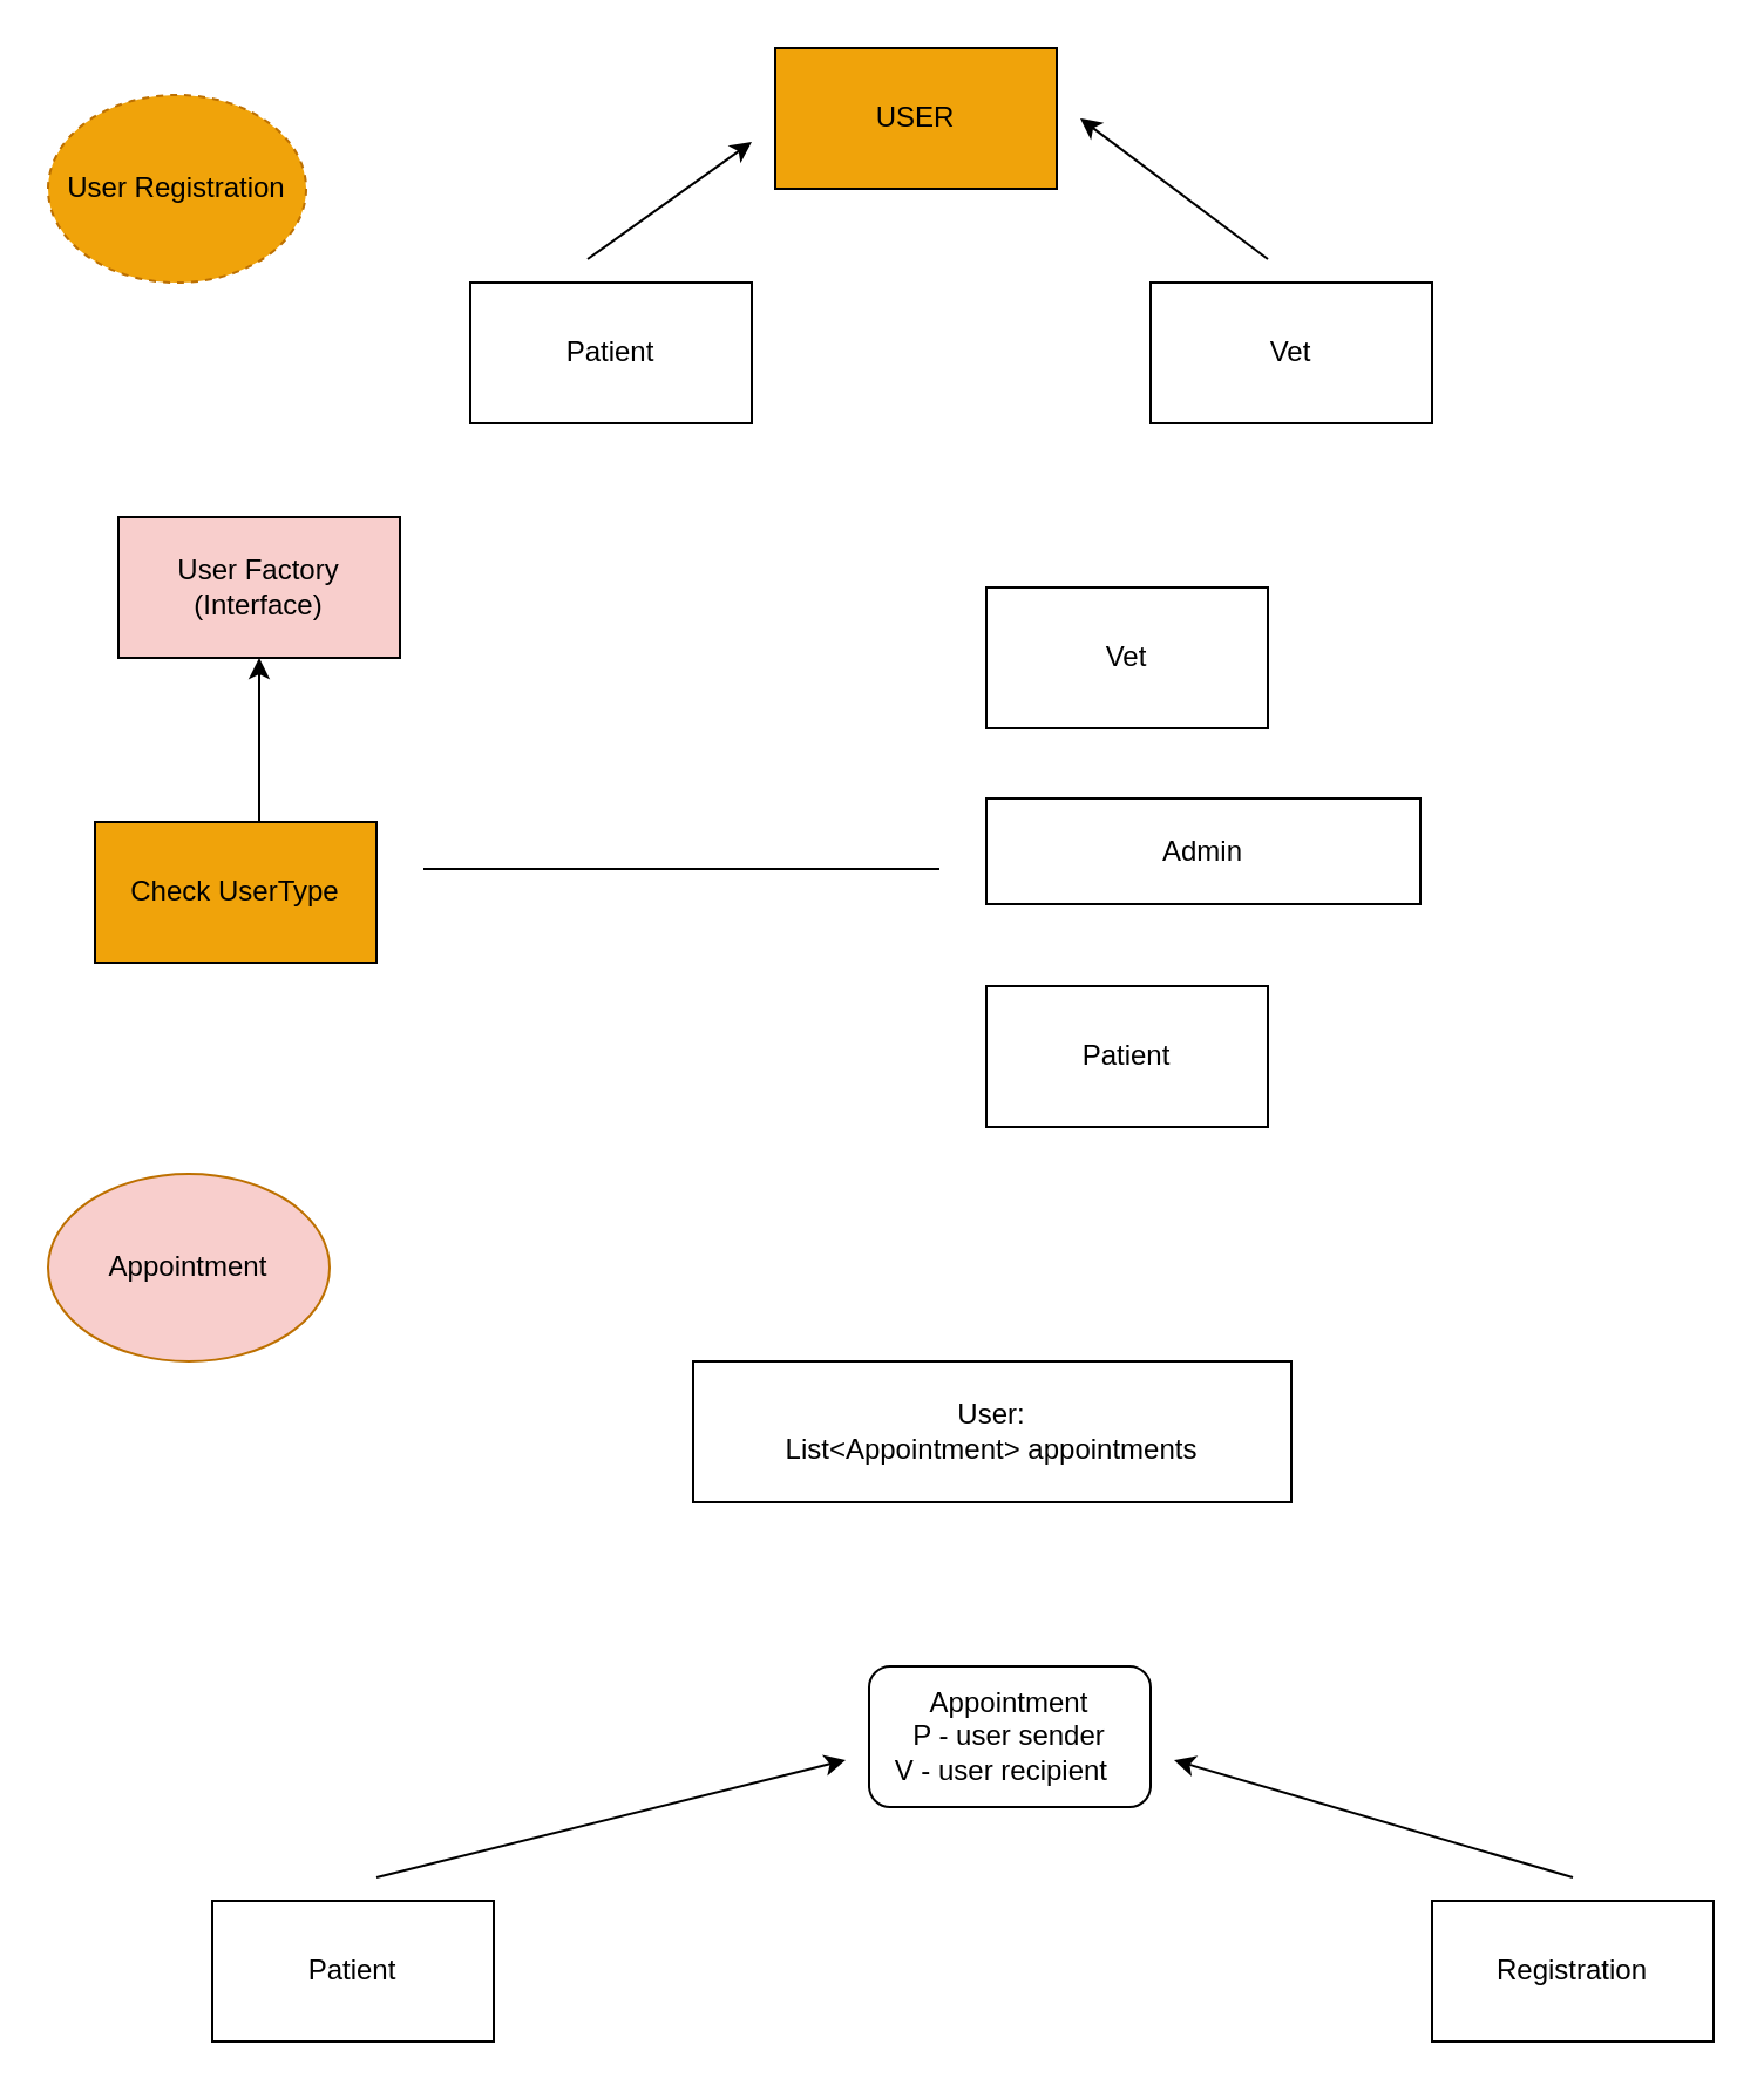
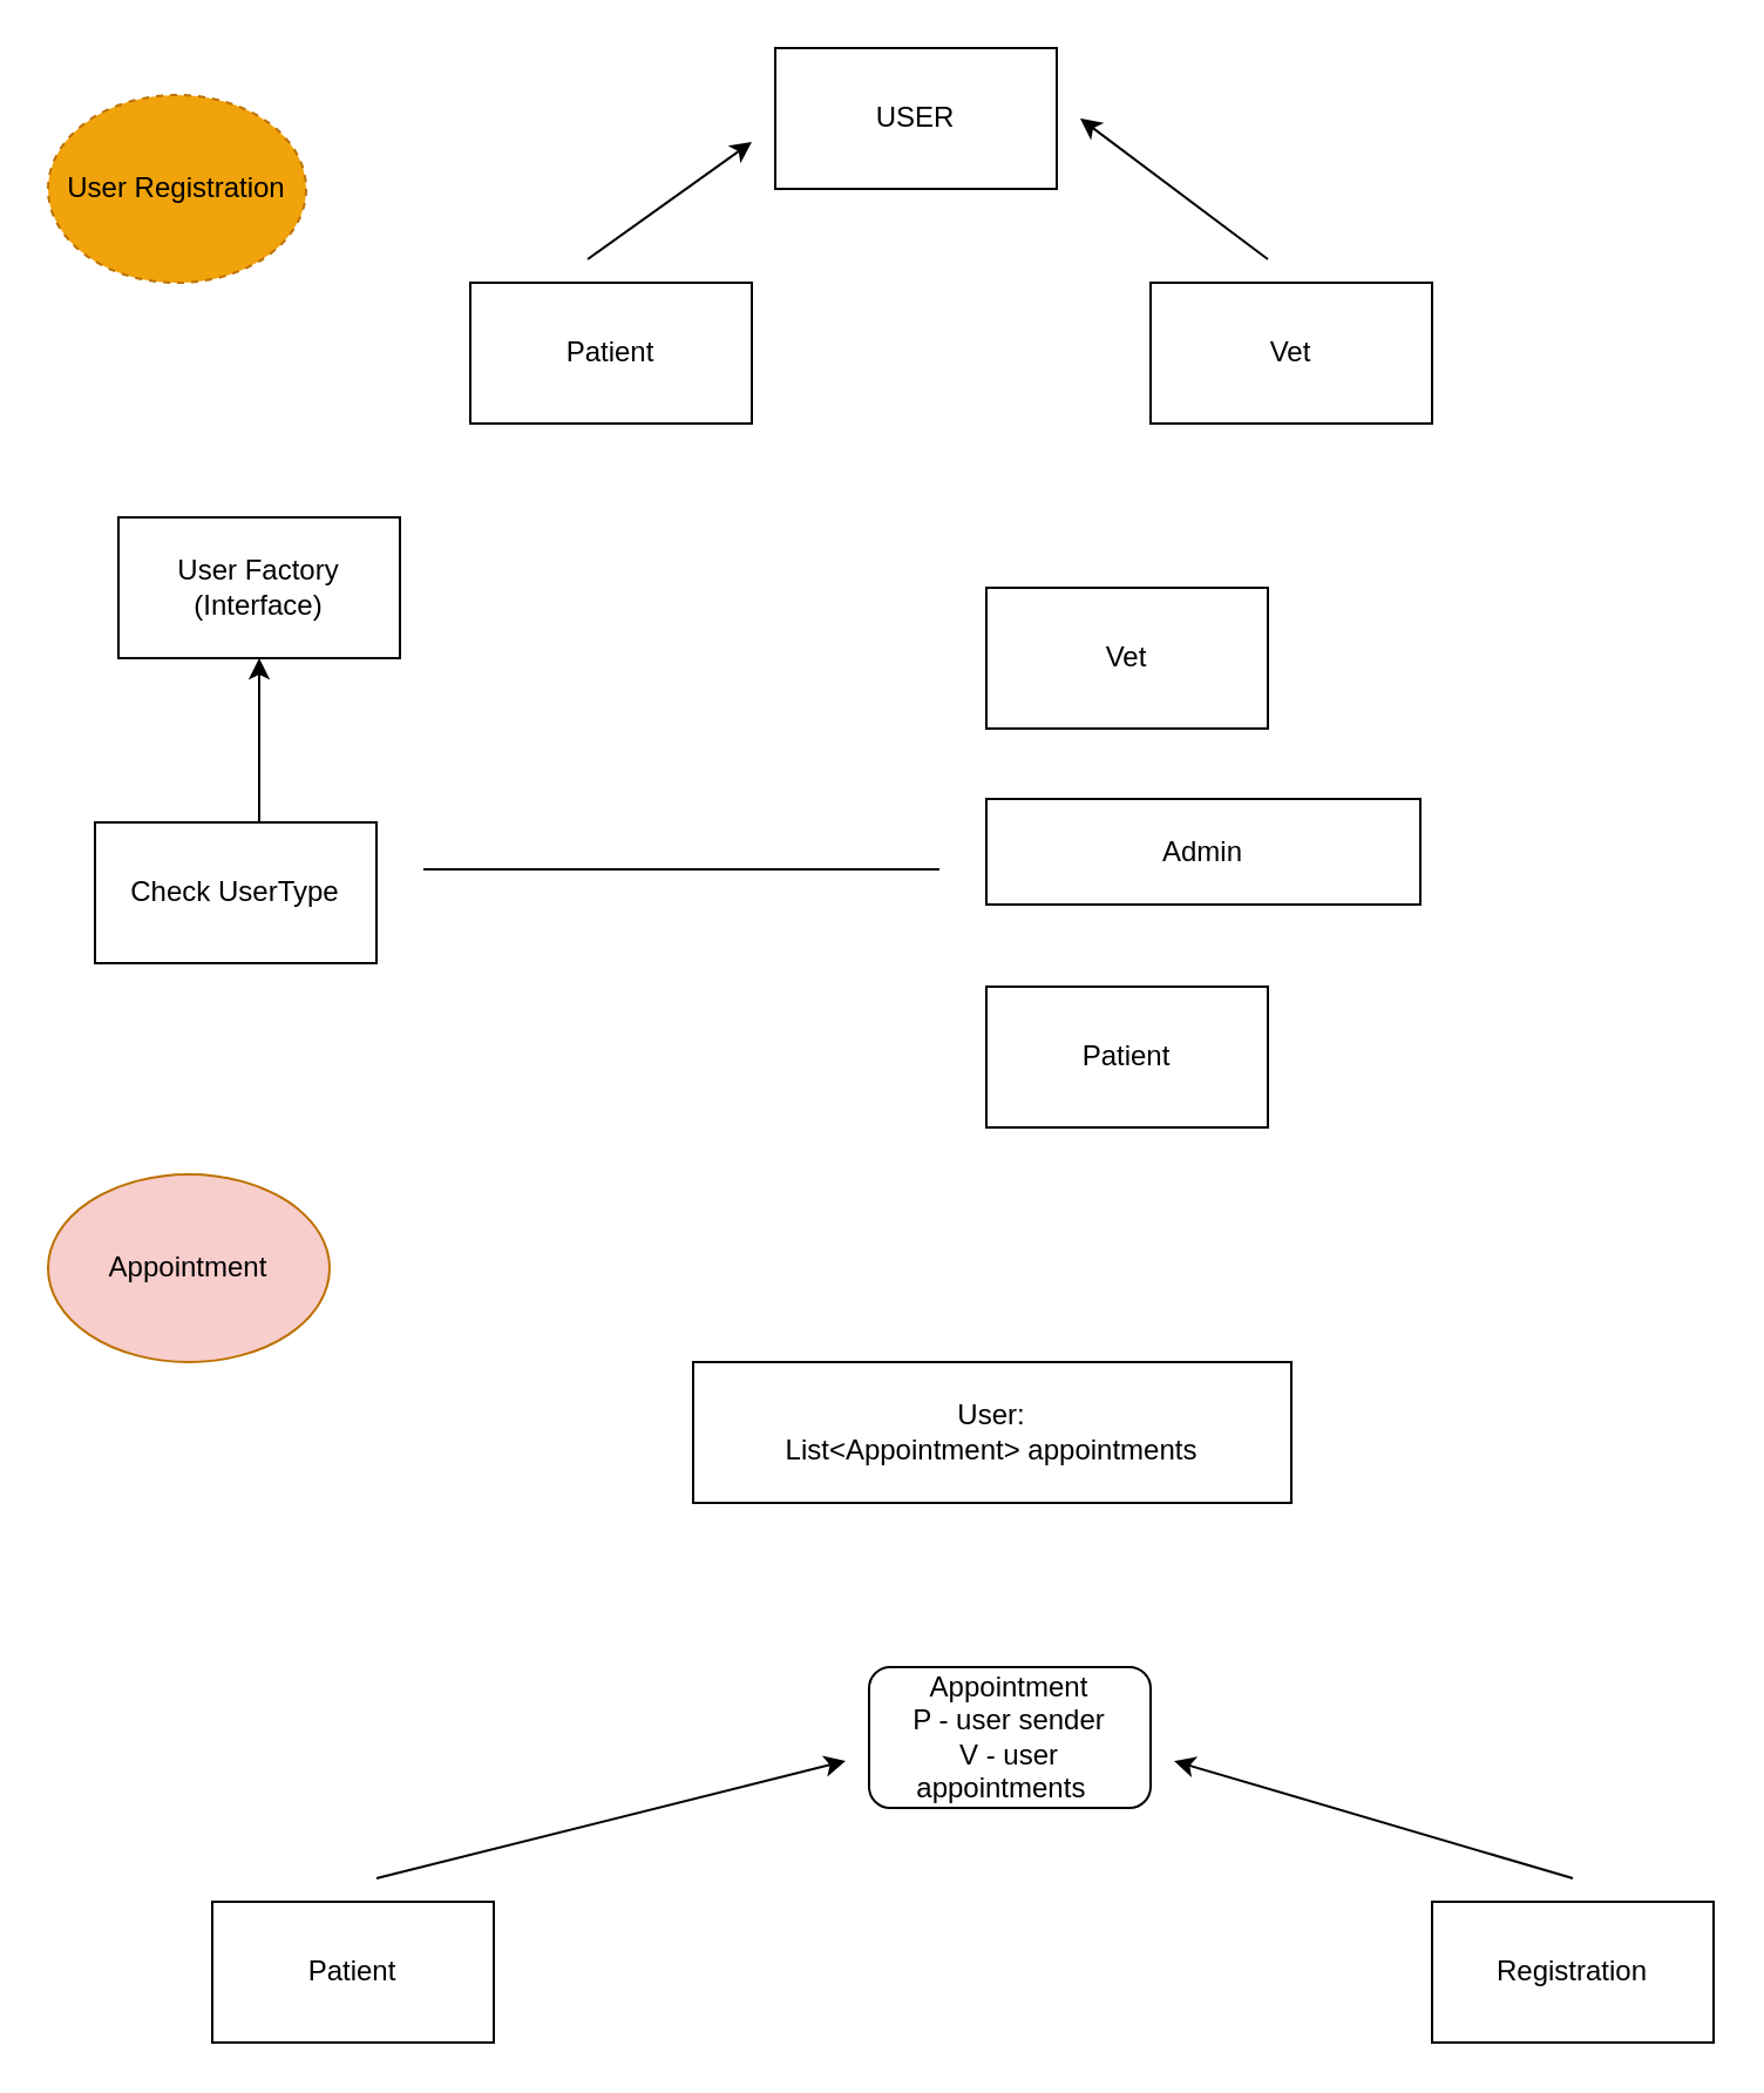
- <mxCell id="2" value="USER" style="rounded=0;whiteSpace=wrap;html=1;fillColor=#f0a30a;" parent="1" vertex="1"><mxGeometry x="330" y="20" width="120" height="60" as="geometry" /></mxCell>
+ <mxCell id="2" value="USER" style="rounded=0;whiteSpace=wrap;html=1;" parent="1" vertex="1"><mxGeometry x="330" y="20" width="120" height="60" as="geometry" /></mxCell>
- <mxCell id="7" value="User Factory&lt;br&gt;(Interface)" style="rounded=0;whiteSpace=wrap;html=1;fillColor=#f8cecc;" parent="1" vertex="1"><mxGeometry x="50" y="220" width="120" height="60" as="geometry" /></mxCell>
+ <mxCell id="7" value="User Factory&lt;br&gt;(Interface)" style="rounded=0;whiteSpace=wrap;html=1;" parent="1" vertex="1"><mxGeometry x="50" y="220" width="120" height="60" as="geometry" /></mxCell>
- <mxCell id="8" value="Check UserType" style="whiteSpace=wrap;html=1;rounded=0;fillColor=#f0a30a;" parent="1" vertex="1"><mxGeometry x="40" y="350" width="120" height="60" as="geometry" /></mxCell>
+ <mxCell id="8" value="Check UserType" style="whiteSpace=wrap;html=1;rounded=0;" parent="1" vertex="1"><mxGeometry x="40" y="350" width="120" height="60" as="geometry" /></mxCell>
- <mxCell id="19" value="Appointment&lt;br&gt;P - user sender&lt;br&gt;V - user recipient&amp;nbsp;&amp;nbsp;" style="rounded=1;whiteSpace=wrap;html=1;" vertex="1" parent="1"><mxGeometry x="370" y="710" width="120" height="60" as="geometry" /></mxCell>
+ <mxCell id="19" value="Appointment&lt;br&gt;P - user sender&lt;br&gt;V - user appointments&amp;nbsp;&amp;nbsp;" style="rounded=1;whiteSpace=wrap;html=1;" vertex="1" parent="1"><mxGeometry x="370" y="710" width="120" height="60" as="geometry" /></mxCell>
